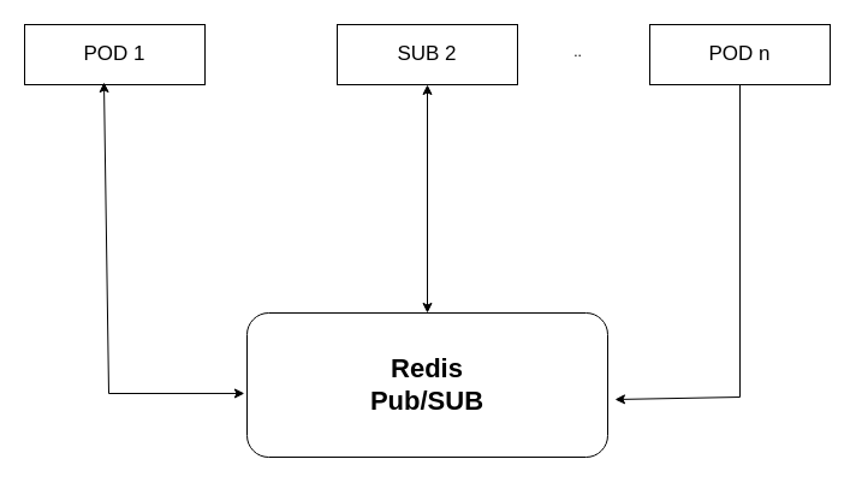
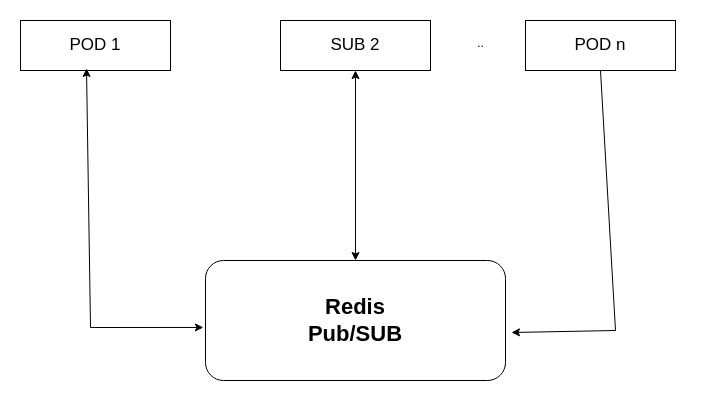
- <mxCell id="4" value="&lt;font style=&quot;font-size: 17px;&quot;&gt;POD n&lt;/font&gt;" style="rounded=0;whiteSpace=wrap;html=1;" vertex="1" parent="1"><mxGeometry x="540" y="20" width="150" height="50" as="geometry" /></mxCell>
+ <mxCell id="4" value="&lt;font style=&quot;font-size: 17px;&quot;&gt;POD n&lt;/font&gt;" style="rounded=0;whiteSpace=wrap;html=1;" vertex="1" parent="1"><mxGeometry x="525" y="20" width="150" height="50" as="geometry" /></mxCell>
